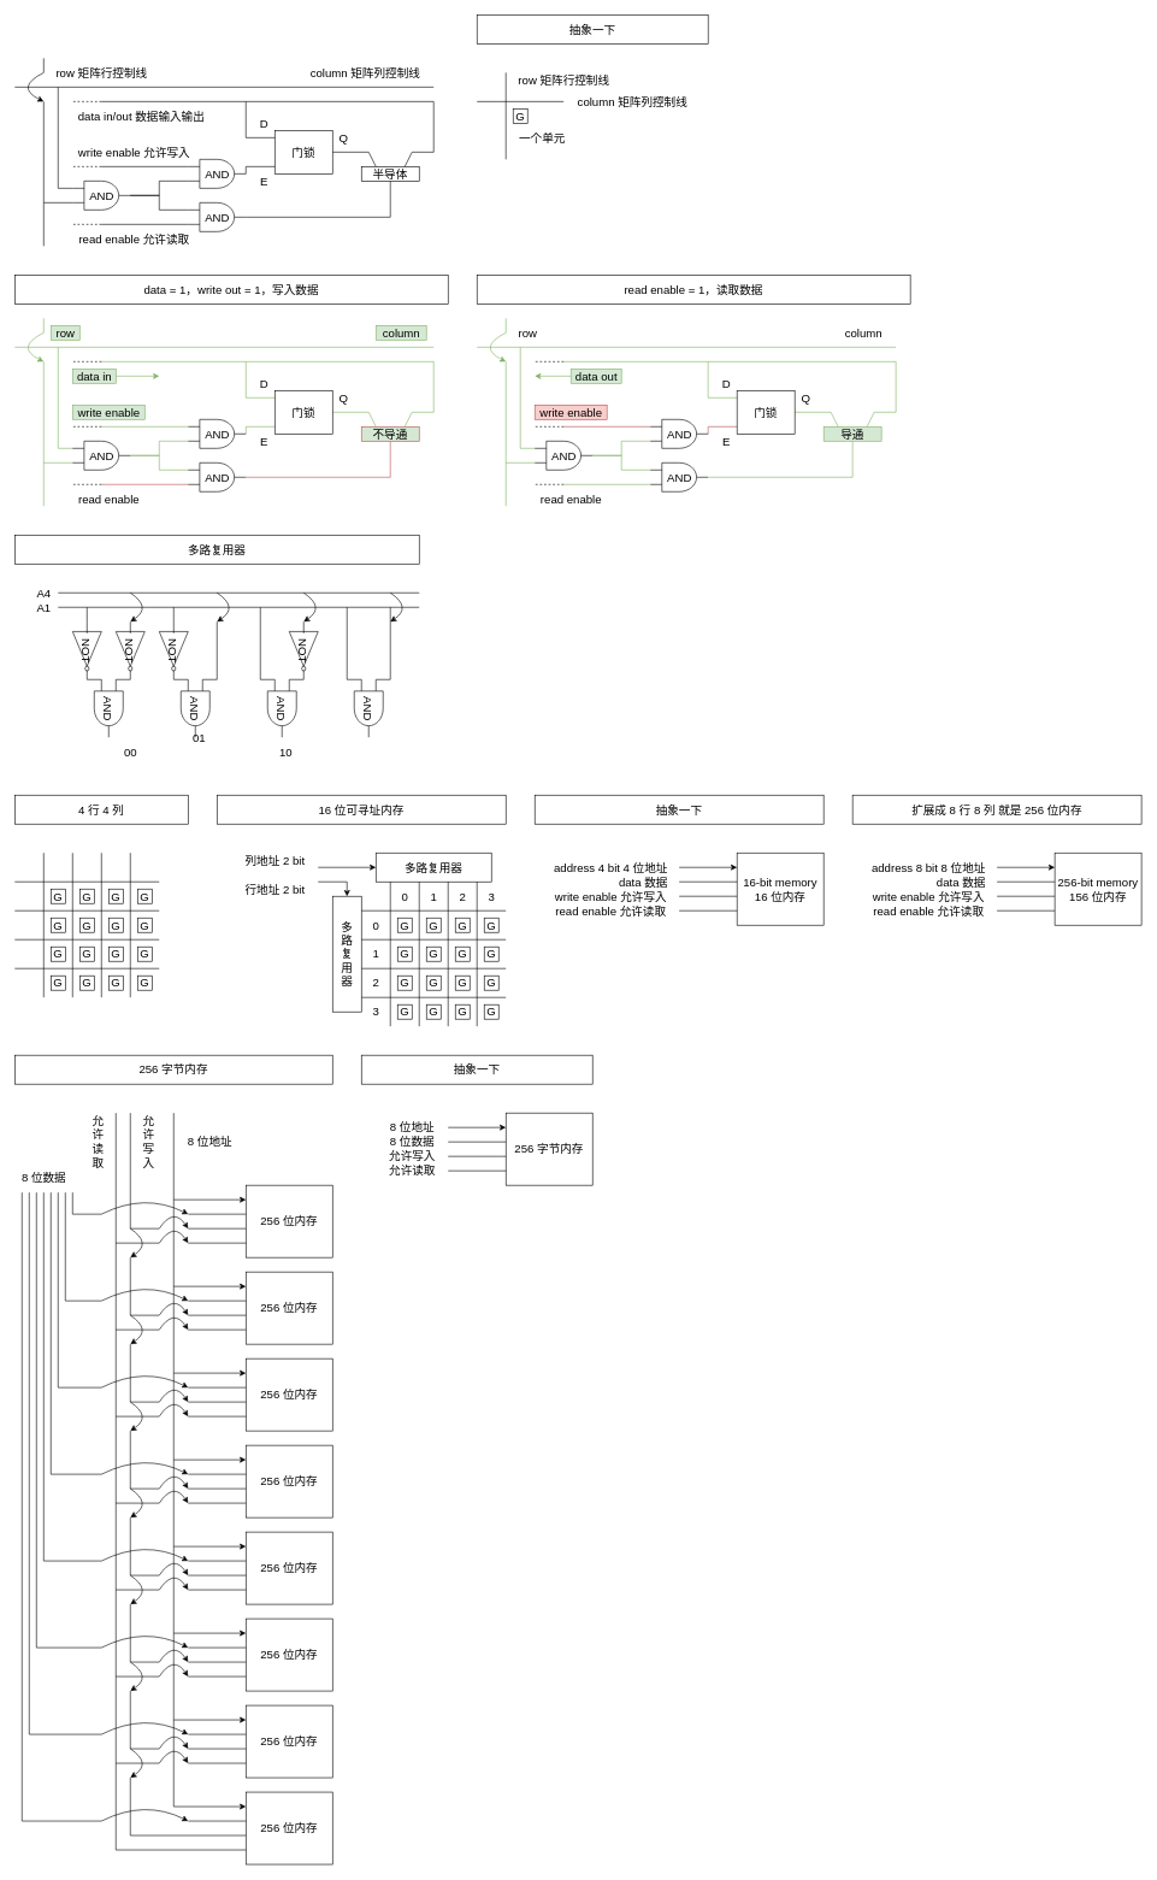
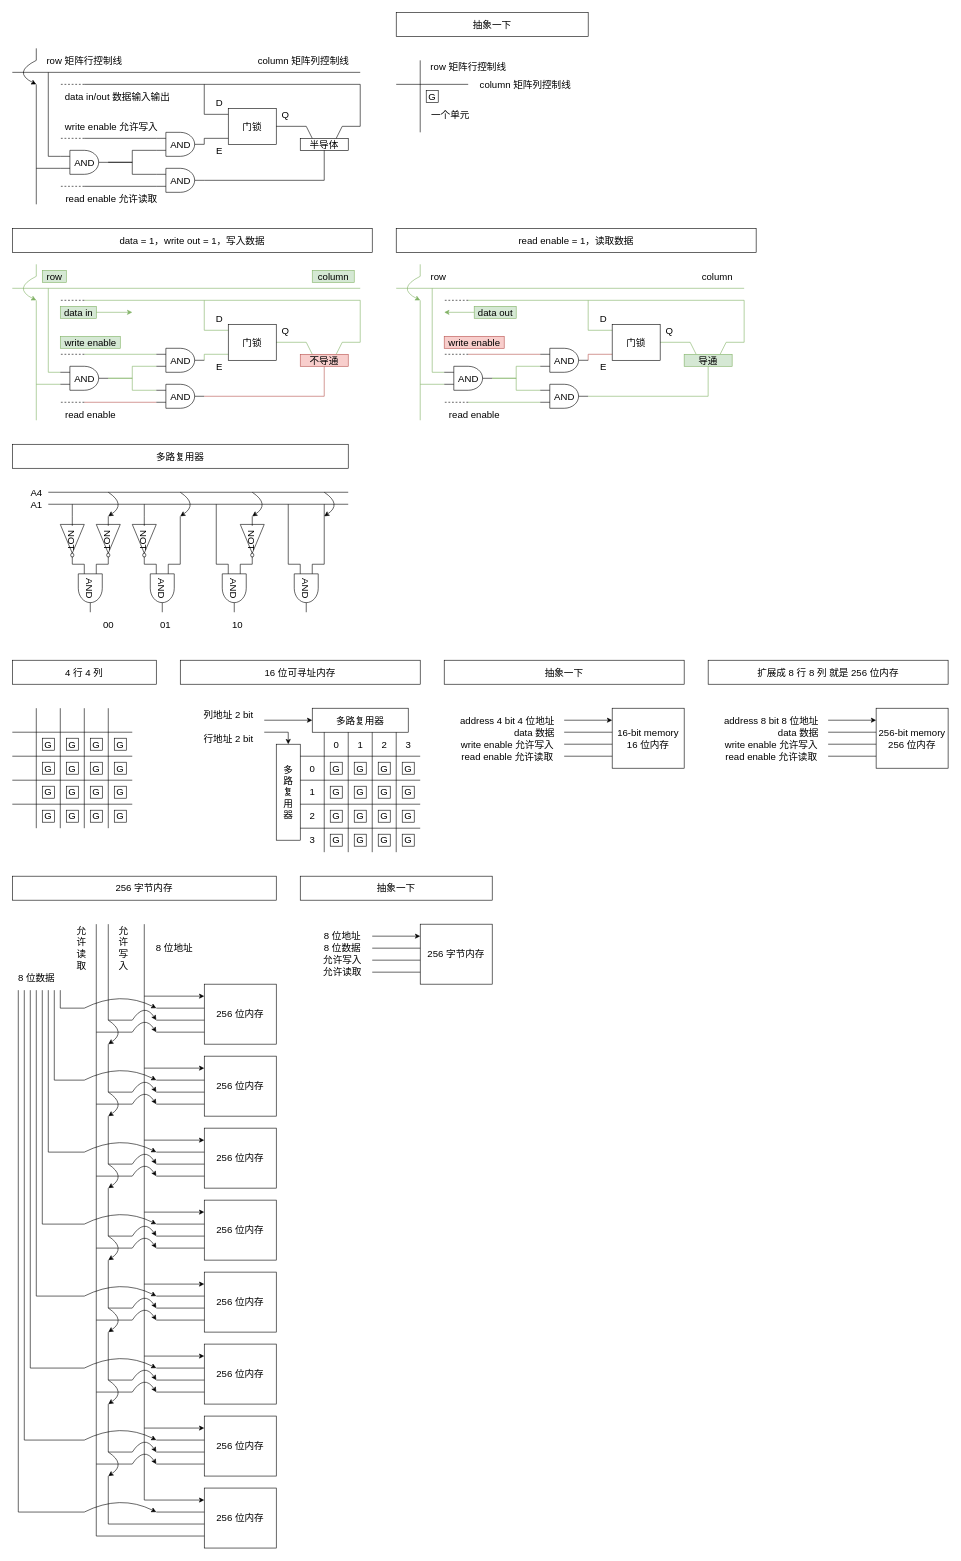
- <mxCell id="170" value="不导通" style="rounded=0;whiteSpace=wrap;html=1;fillColor=#d5e8d4;fontSize=16;strokeColor=#b85450;" parent="1" vertex="1"><mxGeometry x="500" y="590" width="80" height="20" as="geometry" /></mxCell>
+ <mxCell id="170" value="不导通" style="rounded=0;whiteSpace=wrap;html=1;fillColor=#f8cecc;fontSize=16;strokeColor=#b85450;" parent="1" vertex="1"><mxGeometry x="500" y="590" width="80" height="20" as="geometry" /></mxCell>
- <mxCell id="230" value="01" style="text;html=1;align=center;verticalAlign=middle;resizable=0;points=[];autosize=1;strokeColor=none;fillColor=none;fontSize=16;" parent="1" vertex="1"><mxGeometry x="260" y="1010" width="30" height="20" as="geometry" /></mxCell>
+ <mxCell id="230" value="01" style="text;html=1;align=center;verticalAlign=middle;resizable=0;points=[];autosize=1;strokeColor=none;fillColor=none;fontSize=16;" parent="1" vertex="1"><mxGeometry x="260" y="1030" width="30" height="20" as="geometry" /></mxCell>
- <mxCell id="92" value="256-bit memory&lt;br style=&quot;font-size: 16px;&quot;&gt;156 位内存" style="rounded=0;whiteSpace=wrap;html=1;fontSize=16;container=0;" parent="1" vertex="1"><mxGeometry x="1460" y="1180" width="120" height="100" as="geometry" /></mxCell>
+ <mxCell id="92" value="256-bit memory&lt;br style=&quot;font-size: 16px;&quot;&gt;256 位内存" style="rounded=0;whiteSpace=wrap;html=1;fontSize=16;container=0;" parent="1" vertex="1"><mxGeometry x="1460" y="1180" width="120" height="100" as="geometry" /></mxCell>
